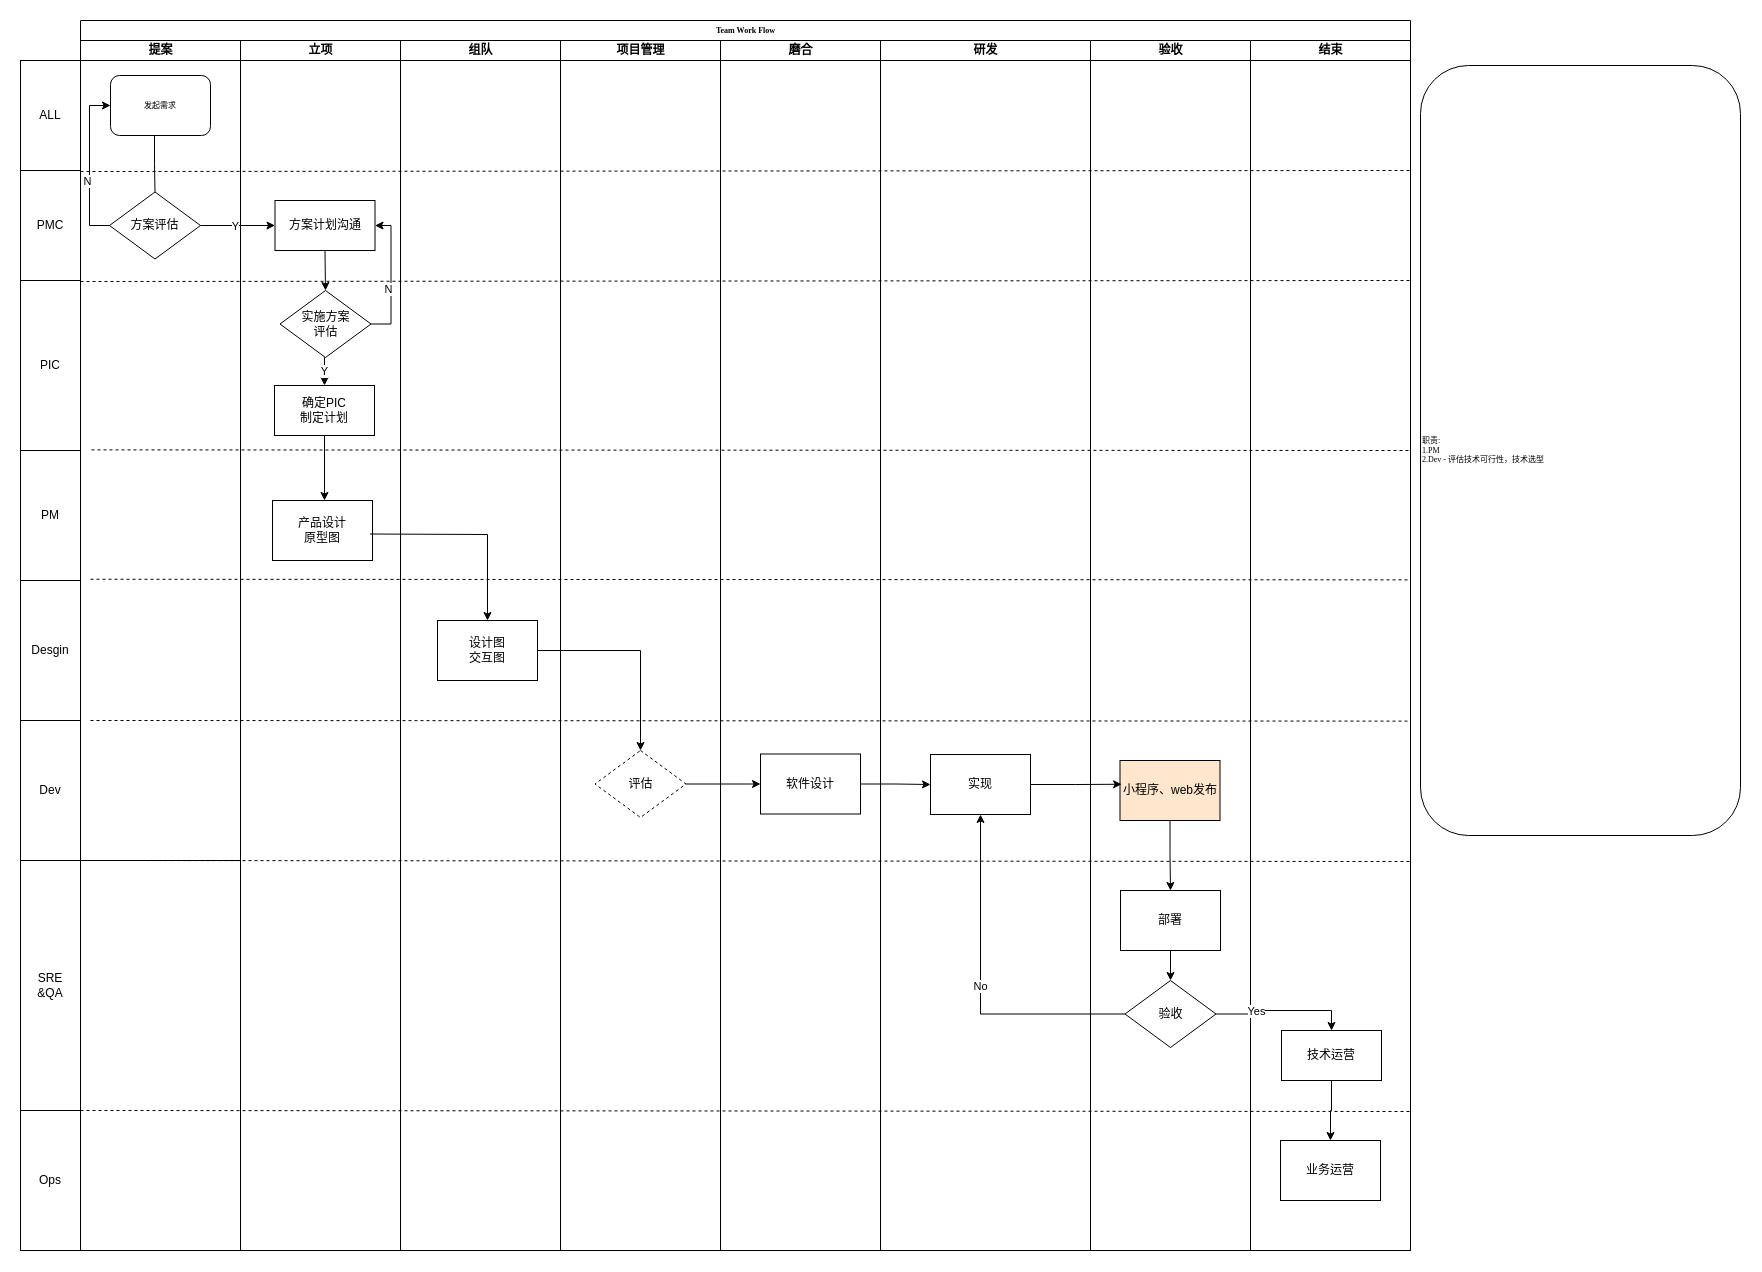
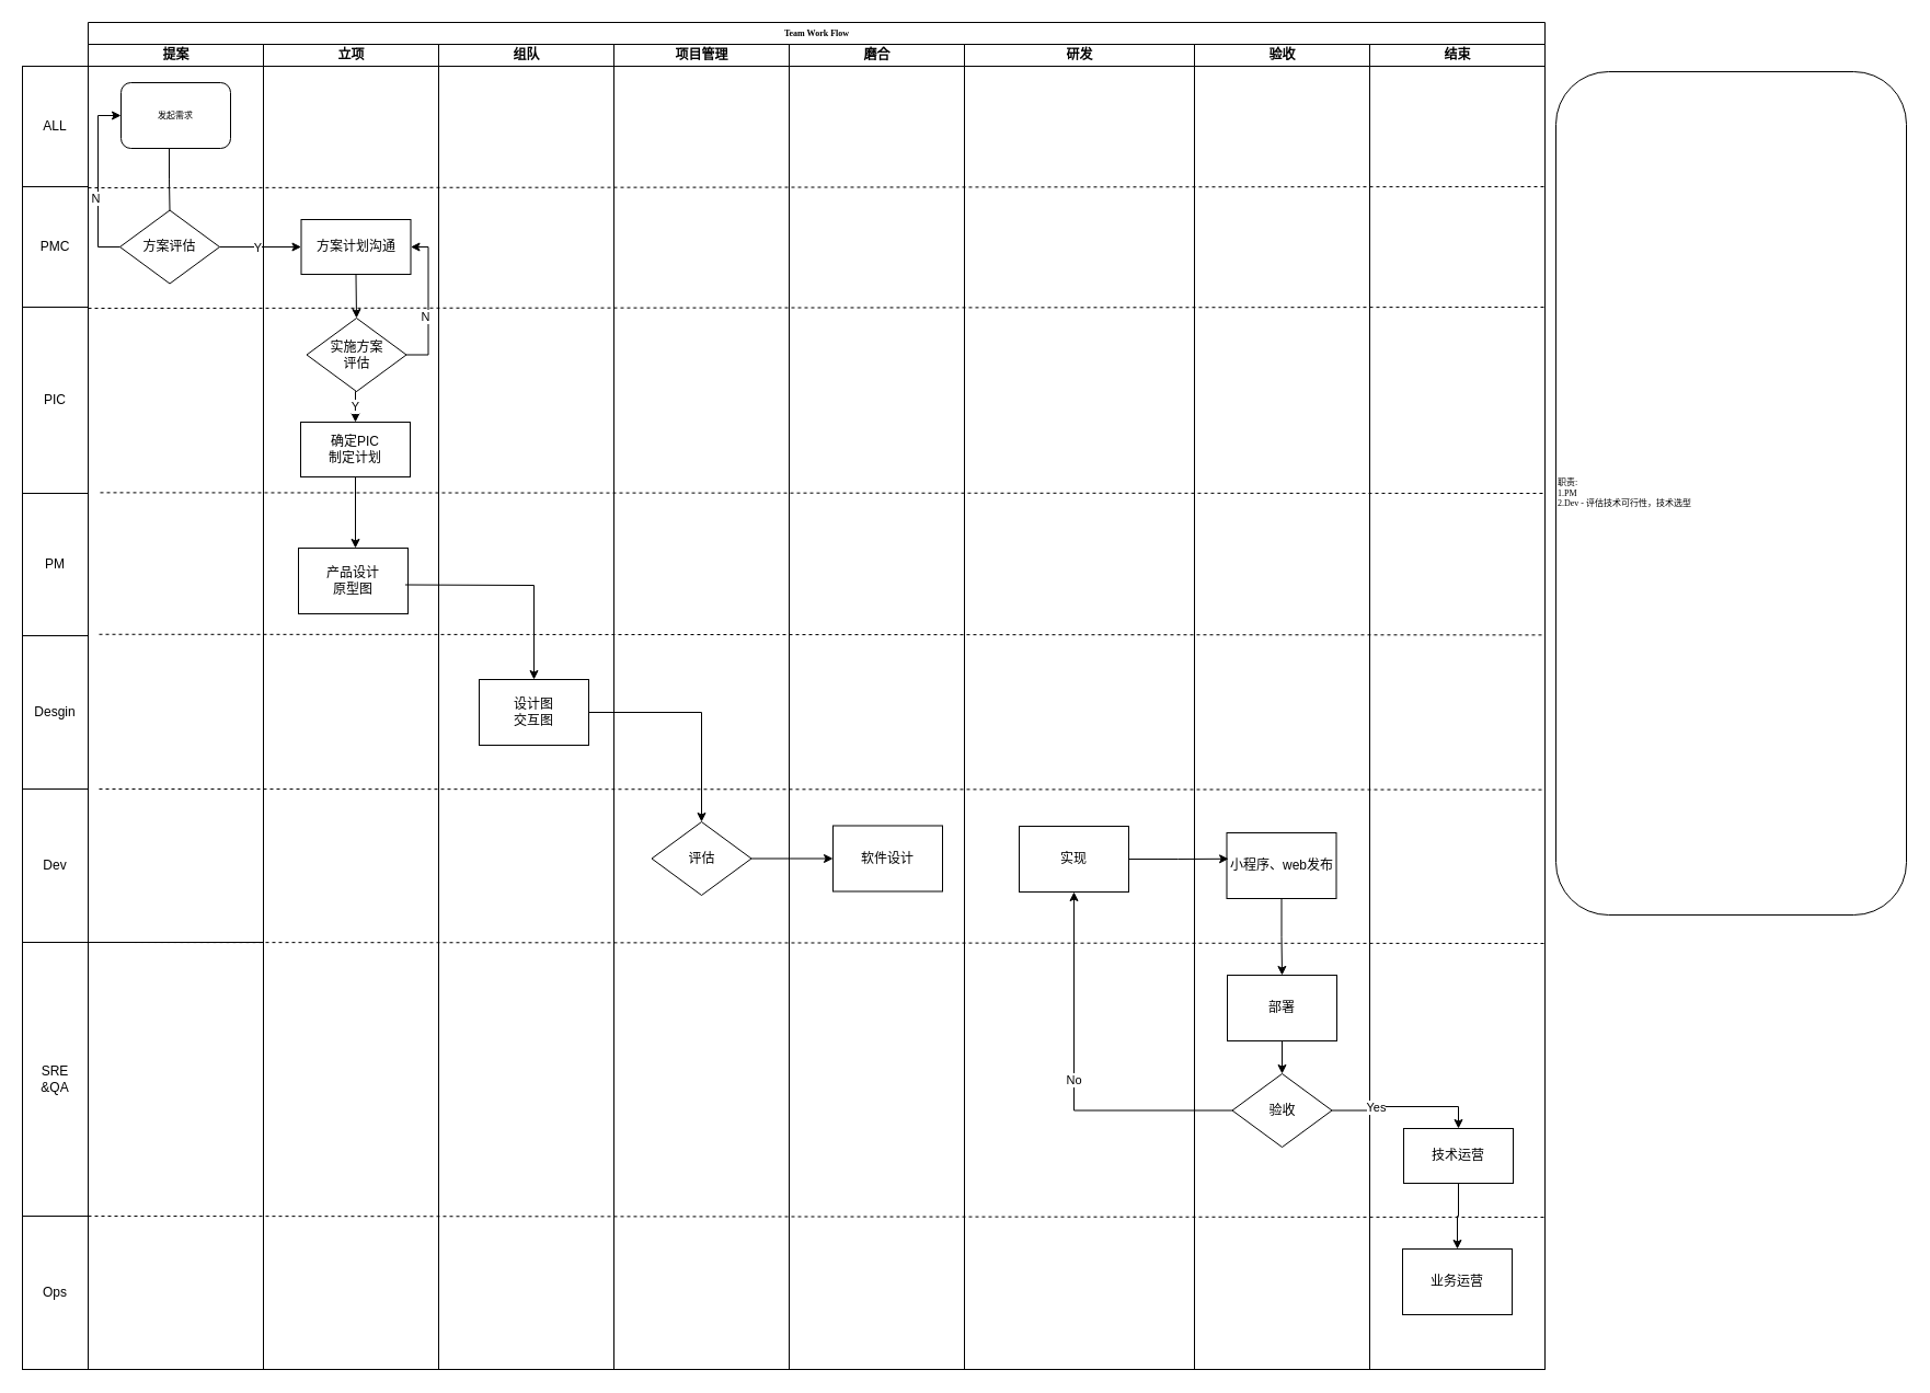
- <mxCell id="22" value="评估" style="rhombus;whiteSpace=wrap;html=1;dashed=1;" parent="20" vertex="1"><mxGeometry x="34.5" y="710" width="91" height="67" as="geometry" /></mxCell>
+ <mxCell id="22" value="评估" style="rhombus;whiteSpace=wrap;html=1;" parent="20" vertex="1"><mxGeometry x="34.5" y="710" width="91" height="67" as="geometry" /></mxCell>
- <mxCell id="42" style="edgeStyle=orthogonalEdgeStyle;rounded=0;orthogonalLoop=1;jettySize=auto;html=1;entryX=0;entryY=0.5;entryDx=0;entryDy=0;" parent="2" source="26" target="29" edge="1"><mxGeometry relative="1" as="geometry" /></mxCell>
- <mxCell id="35" value="小程序、web发布" style="rounded=0;whiteSpace=wrap;html=1;fillColor=#ffe6cc;" parent="30" vertex="1"><mxGeometry x="29.5" y="720" width="100" height="60" as="geometry" /></mxCell>
+ <mxCell id="35" value="小程序、web发布" style="rounded=0;whiteSpace=wrap;html=1;" parent="30" vertex="1"><mxGeometry x="29.5" y="720" width="100" height="60" as="geometry" /></mxCell>
